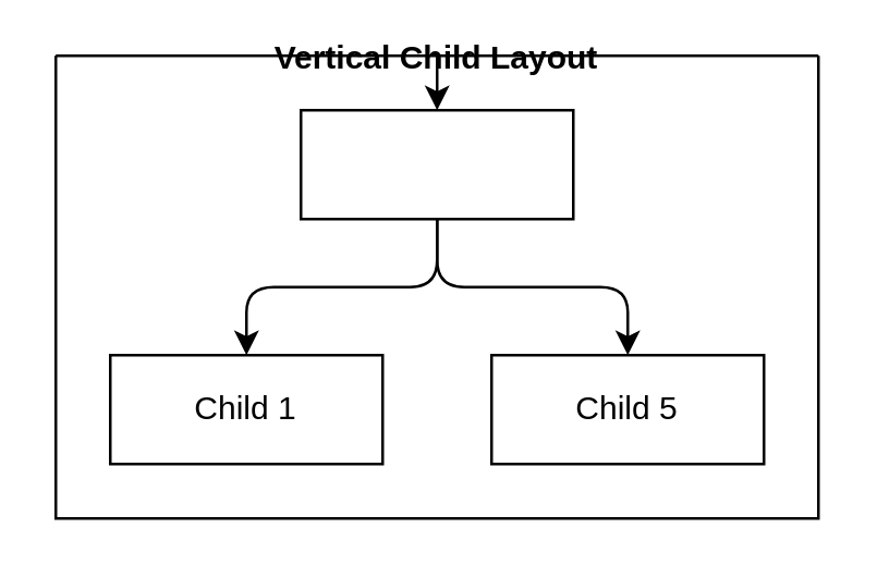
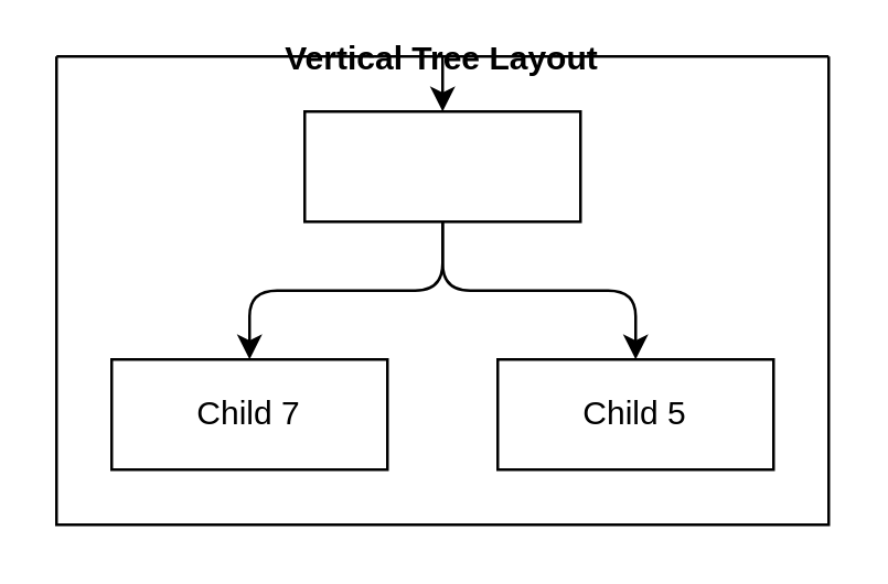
- <mxCell id="2" value="Vertical Child Layout" style="swimlane;startSize=0;horizontal=1;childLayout=treeLayout;horizontalTree=0;resizable=0;containerType=tree;fontSize=12;" vertex="1" parent="1"><mxGeometry x="20" y="20" width="280" height="170" as="geometry" /></mxCell>
+ <mxCell id="2" value="Vertical Tree Layout" style="swimlane;startSize=0;horizontal=1;childLayout=treeLayout;horizontalTree=0;resizable=0;containerType=tree;fontSize=12;" vertex="1" parent="1"><mxGeometry x="20" y="20" width="280" height="170" as="geometry" /></mxCell>
- <mxCell id="4" value="Child 1" style="whiteSpace=wrap;html=1;" vertex="1" parent="2"><mxGeometry x="20" y="110" width="100" height="40" as="geometry" /></mxCell>
+ <mxCell id="4" value="Child 7" style="whiteSpace=wrap;html=1;" vertex="1" parent="2"><mxGeometry x="20" y="110" width="100" height="40" as="geometry" /></mxCell>
